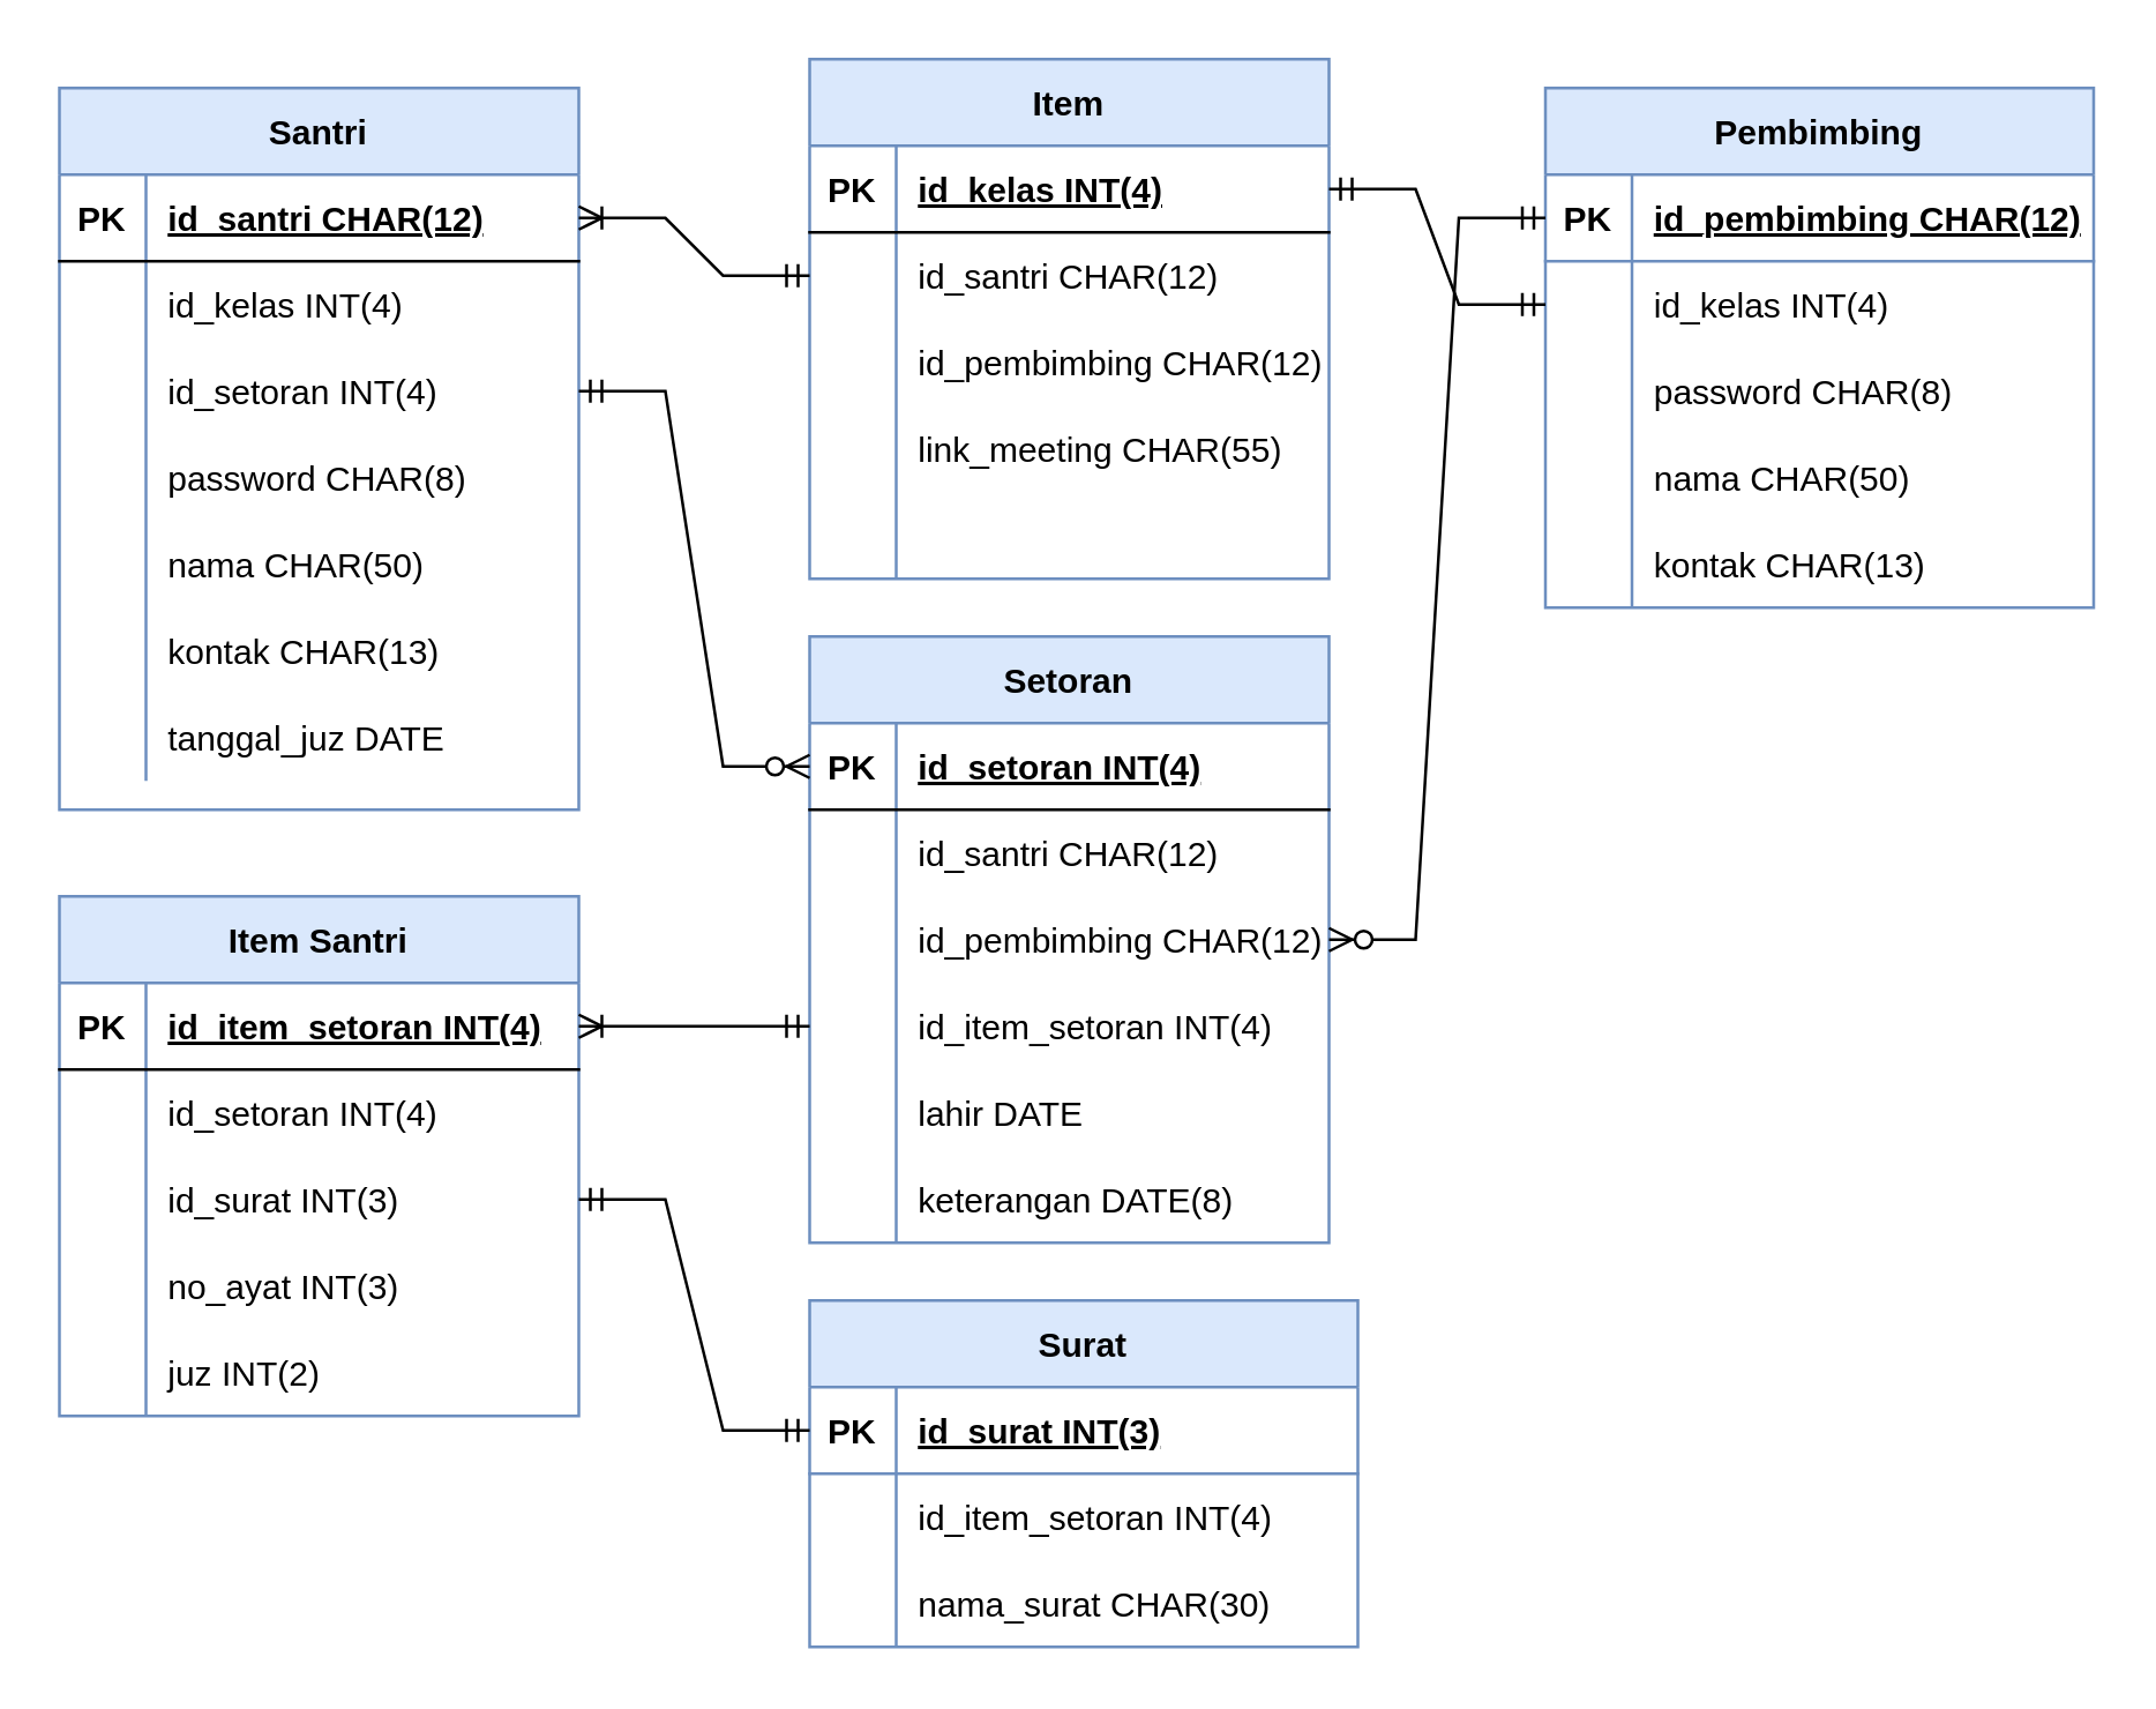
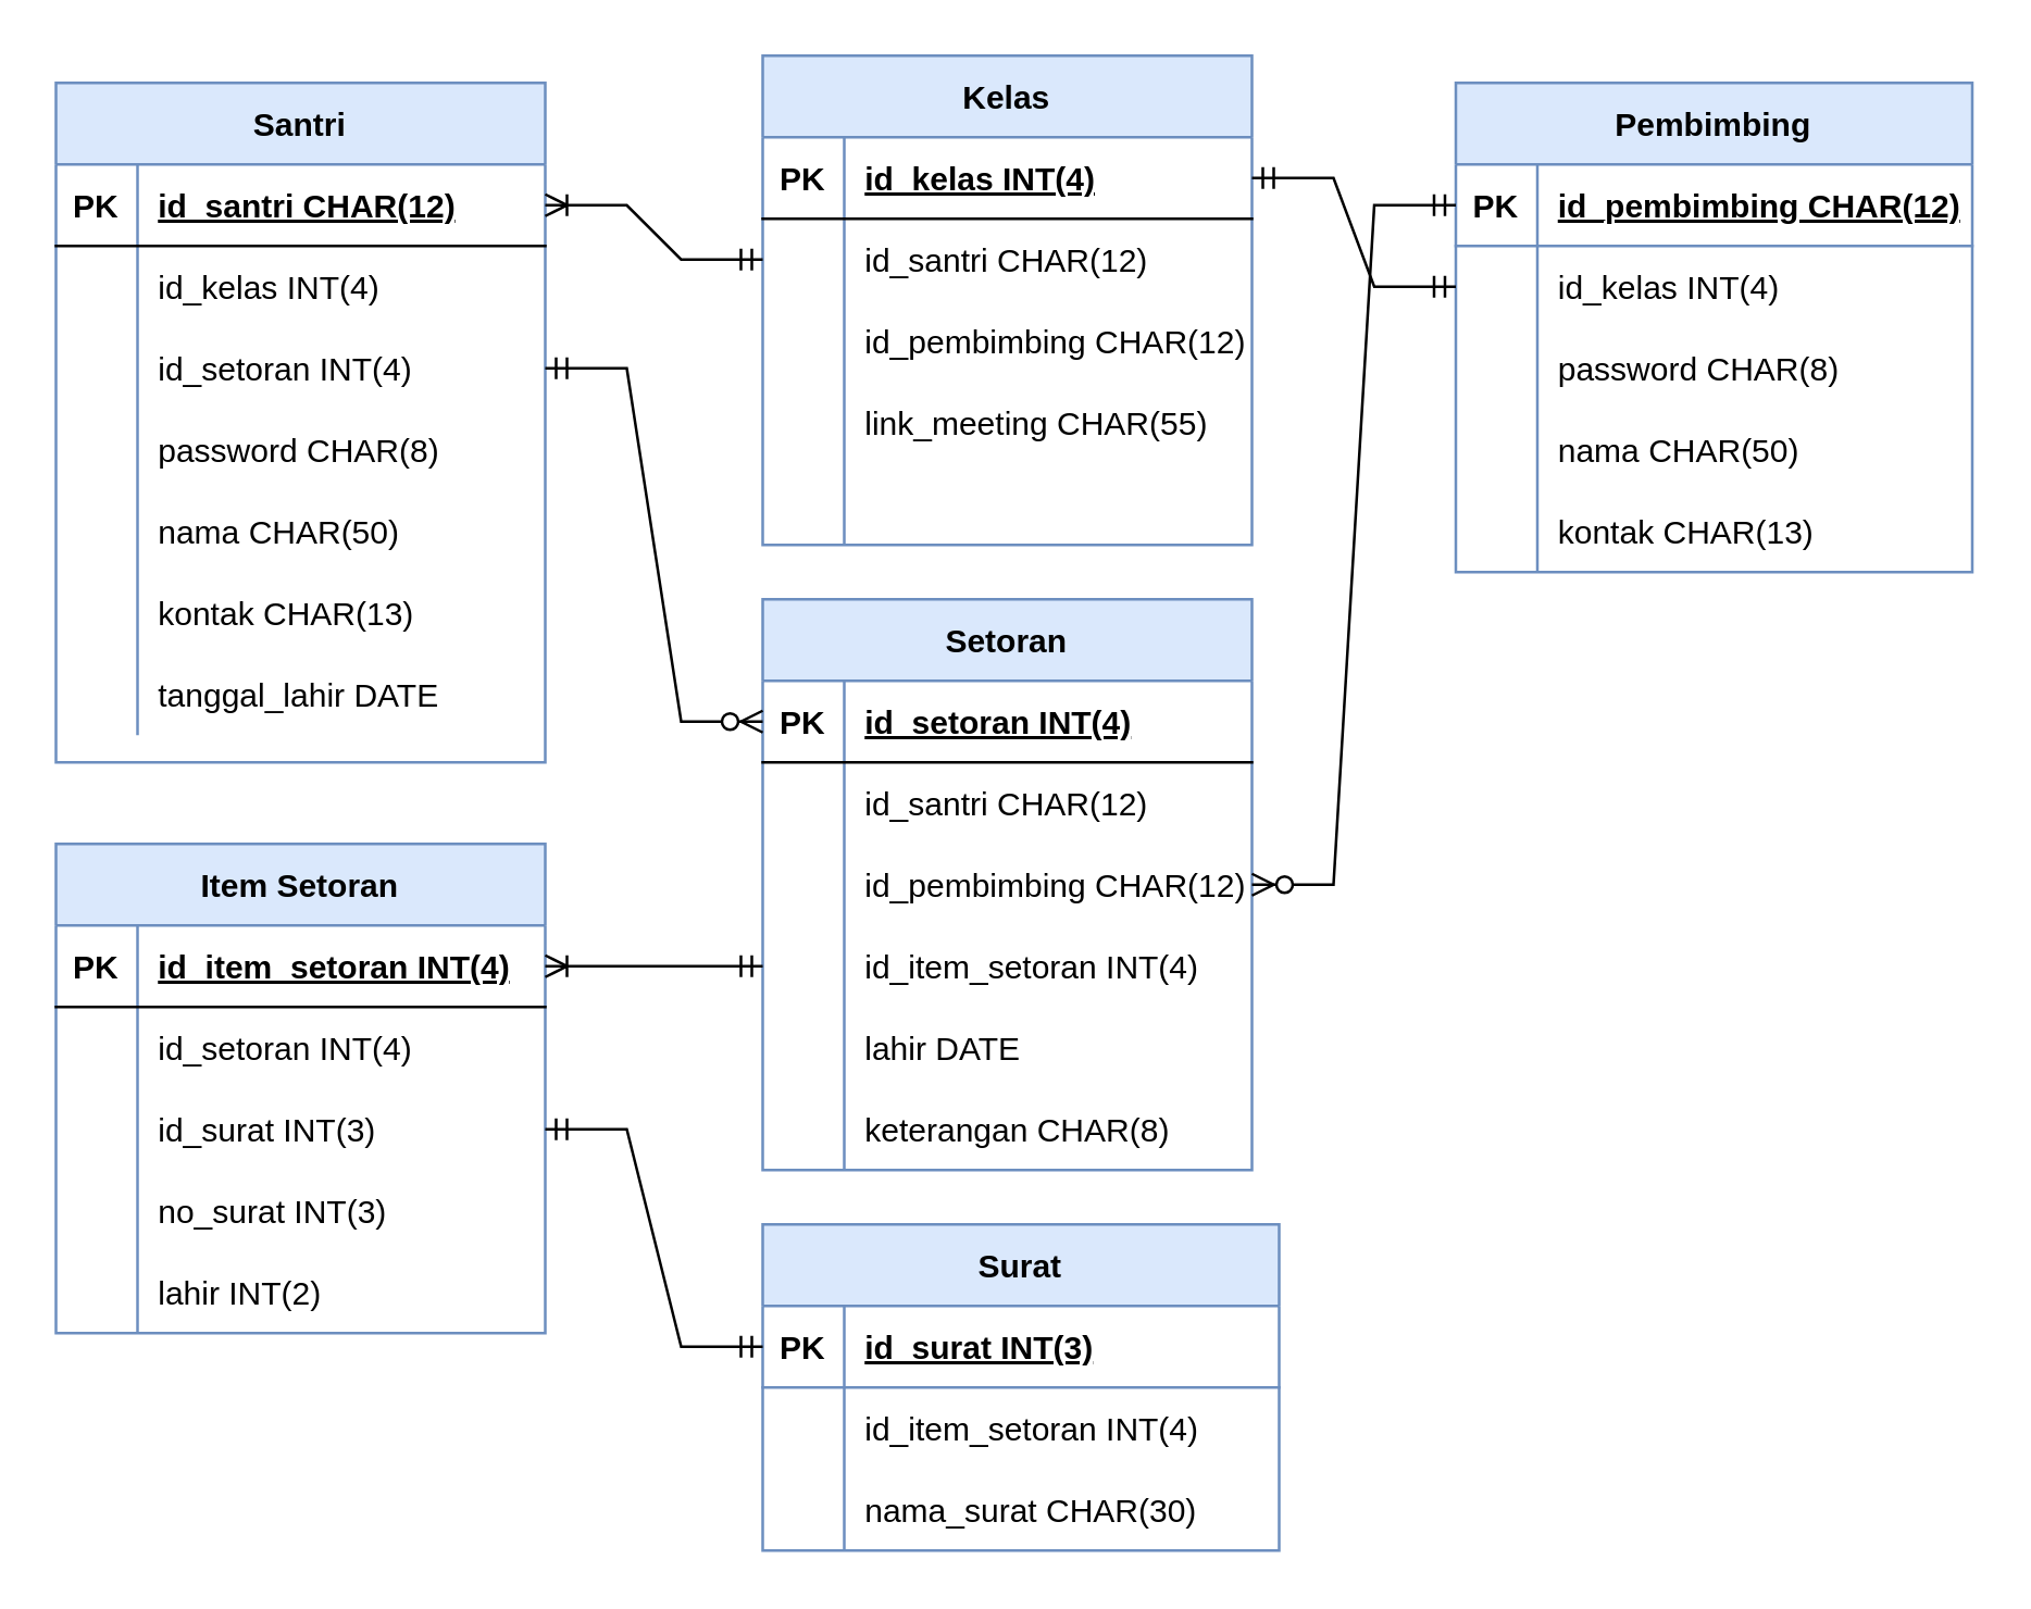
- <mxCell id="24" value="Item" style="shape=table;startSize=30;container=1;collapsible=1;childLayout=tableLayout;fixedRows=1;rowLines=0;fontStyle=1;align=center;resizeLast=1;fillColor=#dae8fc;strokeColor=#6c8ebf;" vertex="1" parent="1"><mxGeometry x="280" y="20" width="180" height="180" as="geometry" /></mxCell>
+ <mxCell id="24" value="Kelas" style="shape=table;startSize=30;container=1;collapsible=1;childLayout=tableLayout;fixedRows=1;rowLines=0;fontStyle=1;align=center;resizeLast=1;fillColor=#dae8fc;strokeColor=#6c8ebf;" vertex="1" parent="1"><mxGeometry x="280" y="20" width="180" height="180" as="geometry" /></mxCell>
- <mxCell id="23" value="tanggal_juz DATE" style="shape=partialRectangle;connectable=0;fillColor=none;top=0;left=0;bottom=0;right=0;align=left;spacingLeft=6;overflow=hidden;" vertex="1" parent="21"><mxGeometry x="30" width="150" height="30" as="geometry"><mxRectangle width="150" height="30" as="alternateBounds" /></mxGeometry></mxCell>
+ <mxCell id="23" value="tanggal_lahir DATE" style="shape=partialRectangle;connectable=0;fillColor=none;top=0;left=0;bottom=0;right=0;align=left;spacingLeft=6;overflow=hidden;" vertex="1" parent="21"><mxGeometry x="30" width="150" height="30" as="geometry"><mxRectangle width="150" height="30" as="alternateBounds" /></mxGeometry></mxCell>
- <mxCell id="75" value="Item Santri" style="shape=table;startSize=30;container=1;collapsible=1;childLayout=tableLayout;fixedRows=1;rowLines=0;fontStyle=1;align=center;resizeLast=1;fillColor=#dae8fc;strokeColor=#6c8ebf;" vertex="1" parent="1"><mxGeometry x="20" y="310" width="180" height="180" as="geometry" /></mxCell>
+ <mxCell id="75" value="Item Setoran" style="shape=table;startSize=30;container=1;collapsible=1;childLayout=tableLayout;fixedRows=1;rowLines=0;fontStyle=1;align=center;resizeLast=1;fillColor=#dae8fc;strokeColor=#6c8ebf;" vertex="1" parent="1"><mxGeometry x="20" y="310" width="180" height="180" as="geometry" /></mxCell>
- <mxCell id="74" value="keterangan DATE(8)" style="shape=partialRectangle;connectable=0;fillColor=none;top=0;left=0;bottom=0;right=0;align=left;spacingLeft=6;overflow=hidden;" vertex="1" parent="72"><mxGeometry x="30" width="150" height="30" as="geometry"><mxRectangle width="150" height="30" as="alternateBounds" /></mxGeometry></mxCell>
+ <mxCell id="74" value="keterangan CHAR(8)" style="shape=partialRectangle;connectable=0;fillColor=none;top=0;left=0;bottom=0;right=0;align=left;spacingLeft=6;overflow=hidden;" vertex="1" parent="72"><mxGeometry x="30" width="150" height="30" as="geometry"><mxRectangle width="150" height="30" as="alternateBounds" /></mxGeometry></mxCell>
- <mxCell id="87" value="no_ayat INT(3)" style="shape=partialRectangle;connectable=0;fillColor=none;top=0;left=0;bottom=0;right=0;align=left;spacingLeft=6;overflow=hidden;" vertex="1" parent="85"><mxGeometry x="30" width="150" height="30" as="geometry"><mxRectangle width="150" height="30" as="alternateBounds" /></mxGeometry></mxCell>
+ <mxCell id="87" value="no_surat INT(3)" style="shape=partialRectangle;connectable=0;fillColor=none;top=0;left=0;bottom=0;right=0;align=left;spacingLeft=6;overflow=hidden;" vertex="1" parent="85"><mxGeometry x="30" width="150" height="30" as="geometry"><mxRectangle width="150" height="30" as="alternateBounds" /></mxGeometry></mxCell>
- <mxCell id="90" value="juz INT(2)" style="shape=partialRectangle;connectable=0;fillColor=none;top=0;left=0;bottom=0;right=0;align=left;spacingLeft=6;overflow=hidden;" vertex="1" parent="88"><mxGeometry x="30" width="150" height="30" as="geometry"><mxRectangle width="150" height="30" as="alternateBounds" /></mxGeometry></mxCell>
+ <mxCell id="90" value="lahir INT(2)" style="shape=partialRectangle;connectable=0;fillColor=none;top=0;left=0;bottom=0;right=0;align=left;spacingLeft=6;overflow=hidden;" vertex="1" parent="88"><mxGeometry x="30" width="150" height="30" as="geometry"><mxRectangle width="150" height="30" as="alternateBounds" /></mxGeometry></mxCell>
